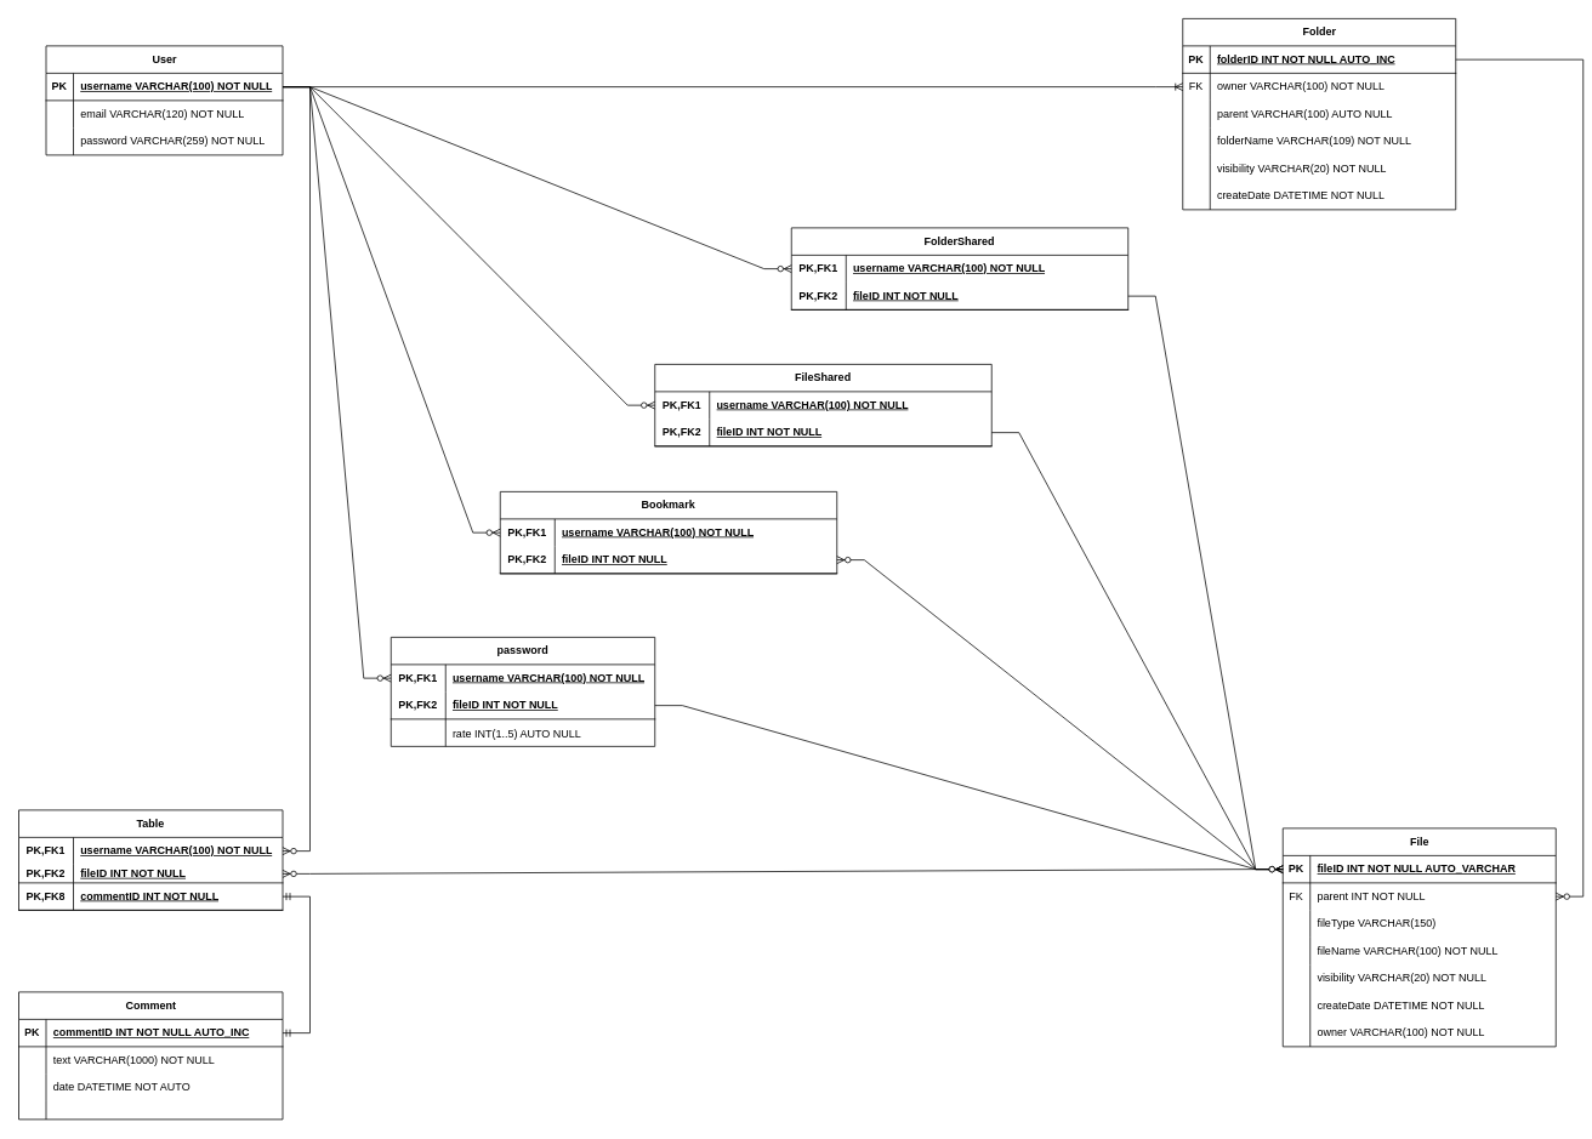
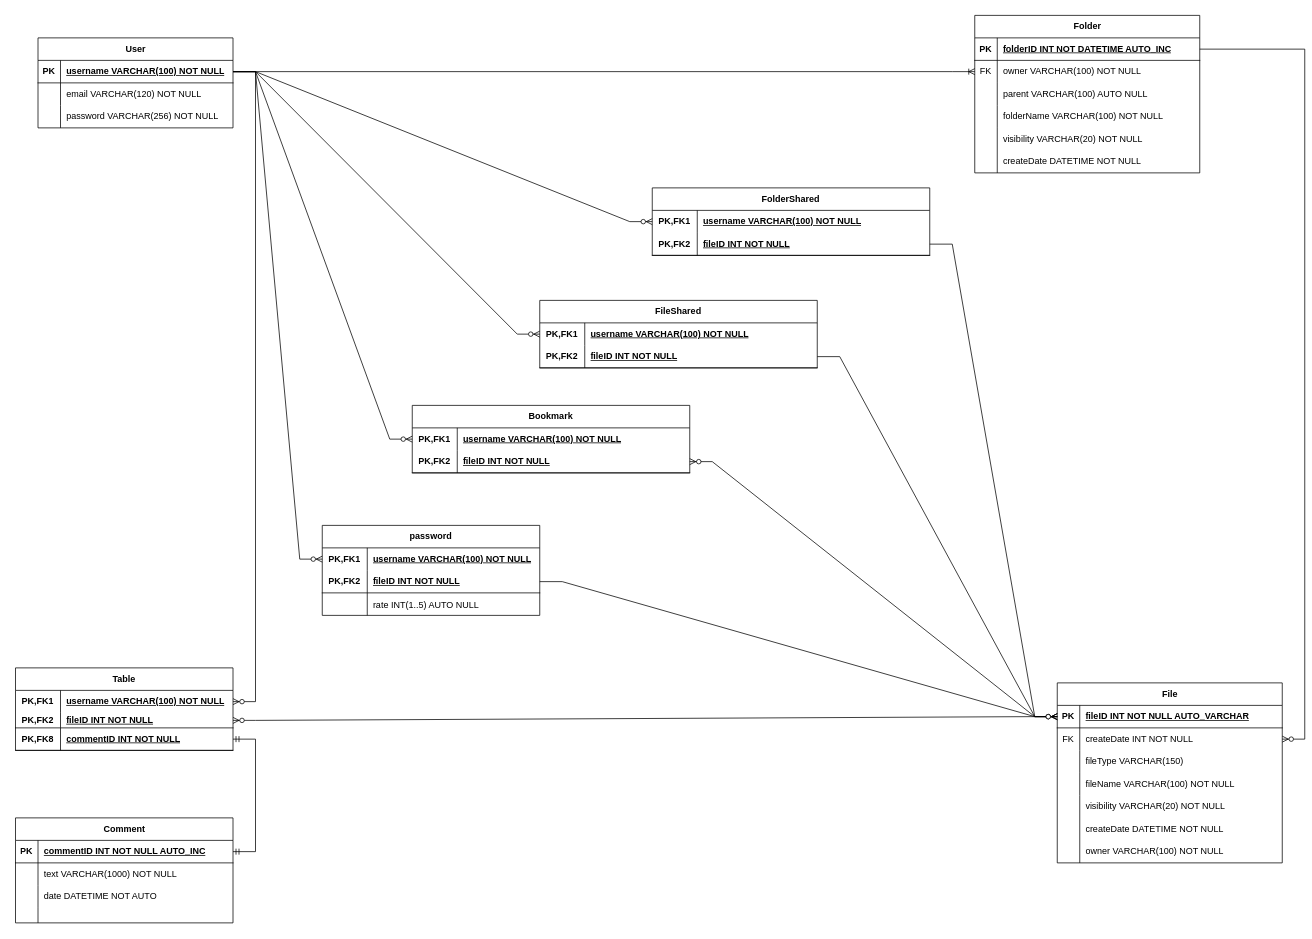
- <mxCell id="103" value="folderID INT NOT NULL AUTO_INC" style="shape=partialRectangle;connectable=0;fillColor=none;top=0;left=0;bottom=0;right=0;align=left;spacingLeft=6;fontStyle=5;overflow=hidden;whiteSpace=wrap;html=1;" parent="101" vertex="1"><mxGeometry x="30" width="270" height="30" as="geometry"><mxRectangle width="270" height="30" as="alternateBounds" /></mxGeometry></mxCell>
+ <mxCell id="103" value="folderID INT NOT DATETIME AUTO_INC" style="shape=partialRectangle;connectable=0;fillColor=none;top=0;left=0;bottom=0;right=0;align=left;spacingLeft=6;fontStyle=5;overflow=hidden;whiteSpace=wrap;html=1;" parent="101" vertex="1"><mxGeometry x="30" width="270" height="30" as="geometry"><mxRectangle width="270" height="30" as="alternateBounds" /></mxGeometry></mxCell>
- <mxCell id="11" value="password VARCHAR(259) NOT NULL" style="shape=partialRectangle;connectable=0;fillColor=none;top=0;left=0;bottom=0;right=0;align=left;spacingLeft=6;overflow=hidden;whiteSpace=wrap;html=1;" parent="9" vertex="1"><mxGeometry x="30" width="230" height="30" as="geometry"><mxRectangle width="230" height="30" as="alternateBounds" /></mxGeometry></mxCell>
+ <mxCell id="11" value="password VARCHAR(256) NOT NULL" style="shape=partialRectangle;connectable=0;fillColor=none;top=0;left=0;bottom=0;right=0;align=left;spacingLeft=6;overflow=hidden;whiteSpace=wrap;html=1;" parent="9" vertex="1"><mxGeometry x="30" width="230" height="30" as="geometry"><mxRectangle width="230" height="30" as="alternateBounds" /></mxGeometry></mxCell>
- <mxCell id="112" value="folderName VARCHAR(109) NOT NULL" style="shape=partialRectangle;connectable=0;fillColor=none;top=0;left=0;bottom=0;right=0;align=left;spacingLeft=6;overflow=hidden;whiteSpace=wrap;html=1;" parent="110" vertex="1"><mxGeometry x="30" width="270" height="30" as="geometry"><mxRectangle width="270" height="30" as="alternateBounds" /></mxGeometry></mxCell>
+ <mxCell id="112" value="folderName VARCHAR(100) NOT NULL" style="shape=partialRectangle;connectable=0;fillColor=none;top=0;left=0;bottom=0;right=0;align=left;spacingLeft=6;overflow=hidden;whiteSpace=wrap;html=1;" parent="110" vertex="1"><mxGeometry x="30" width="270" height="30" as="geometry"><mxRectangle width="270" height="30" as="alternateBounds" /></mxGeometry></mxCell>
- <mxCell id="57" value="parent INT NOT NULL&amp;nbsp;" style="shape=partialRectangle;connectable=0;fillColor=none;top=0;left=0;bottom=0;right=0;align=left;spacingLeft=6;fontStyle=0;overflow=hidden;whiteSpace=wrap;html=1;" vertex="1" parent="55"><mxGeometry x="30" width="270" height="30" as="geometry"><mxRectangle width="270" height="30" as="alternateBounds" /></mxGeometry></mxCell>
+ <mxCell id="57" value="createDate INT NOT NULL&amp;nbsp;" style="shape=partialRectangle;connectable=0;fillColor=none;top=0;left=0;bottom=0;right=0;align=left;spacingLeft=6;fontStyle=0;overflow=hidden;whiteSpace=wrap;html=1;" vertex="1" parent="55"><mxGeometry x="30" width="270" height="30" as="geometry"><mxRectangle width="270" height="30" as="alternateBounds" /></mxGeometry></mxCell>
